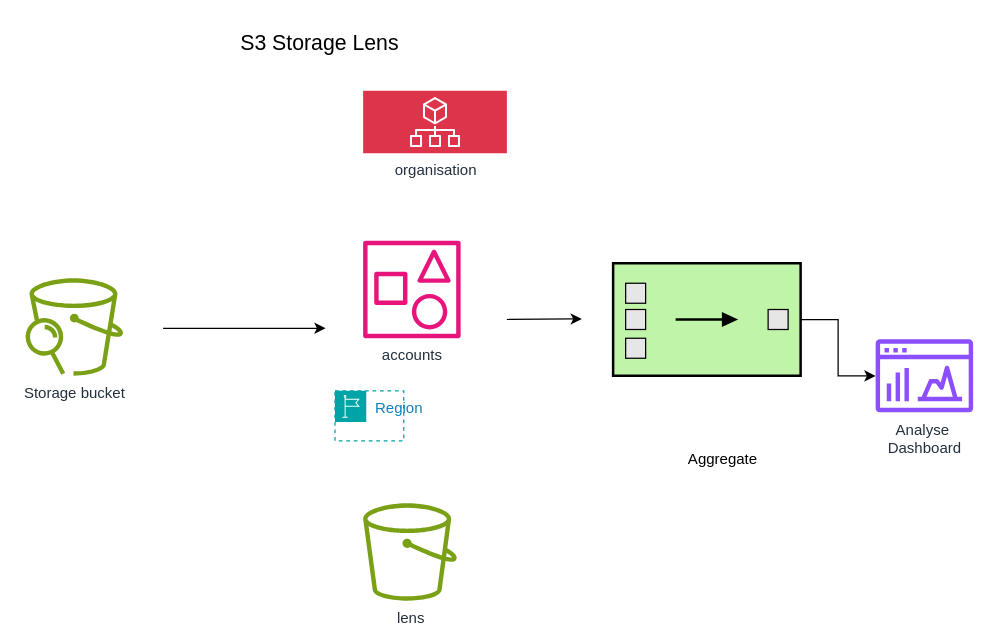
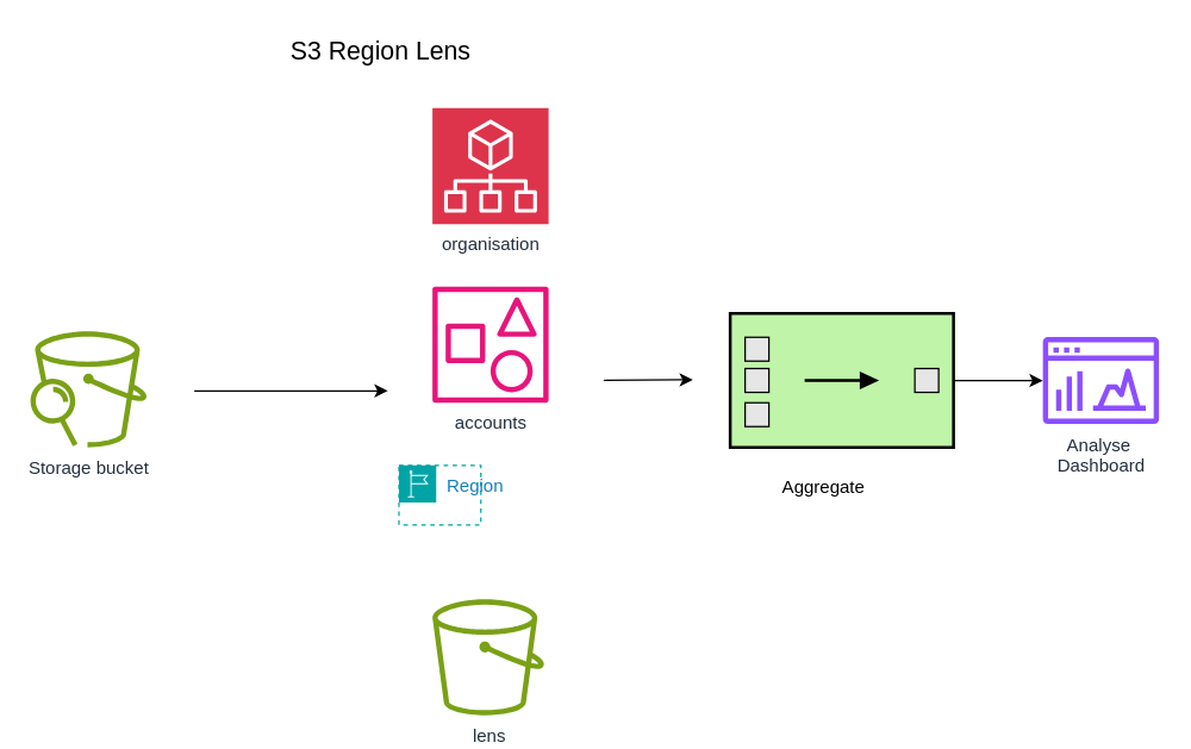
- <mxCell id="13" value="S3 Storage Lens" style="text;html=1;align=center;verticalAlign=middle;resizable=0;points=[];autosize=1;strokeColor=none;fillColor=none;fontSize=17;" vertex="1" parent="1"><mxGeometry x="180" y="20" width="150" height="30" as="geometry" /></mxCell>
+ <mxCell id="13" value="S3 Region Lens" style="text;html=1;align=center;verticalAlign=middle;resizable=0;points=[];autosize=1;strokeColor=none;fillColor=none;fontSize=17;" vertex="1" parent="1"><mxGeometry x="180" y="20" width="150" height="30" as="geometry" /></mxCell>
- <mxCell id="3" value="organisation" style="sketch=0;points=[[0,0,0],[0.25,0,0],[0.5,0,0],[0.75,0,0],[1,0,0],[0,1,0],[0.25,1,0],[0.5,1,0],[0.75,1,0],[1,1,0],[0,0.25,0],[0,0.5,0],[0,0.75,0],[1,0.25,0],[1,0.5,0],[1,0.75,0]];outlineConnect=0;fontColor=#232F3E;fillColor=#DD344C;strokeColor=#ffffff;dashed=0;verticalLabelPosition=bottom;verticalAlign=top;align=center;html=1;fontSize=12;fontStyle=0;aspect=fixed;shape=mxgraph.aws4.resourceIcon;resIcon=mxgraph.aws4.organizations;" vertex="1" parent="1"><mxGeometry x="290" y="72" width="115" height="50" as="geometry" /></mxCell>
+ <mxCell id="3" value="organisation" style="sketch=0;points=[[0,0,0],[0.25,0,0],[0.5,0,0],[0.75,0,0],[1,0,0],[0,1,0],[0.25,1,0],[0.5,1,0],[0.75,1,0],[1,1,0],[0,0.25,0],[0,0.5,0],[0,0.75,0],[1,0.25,0],[1,0.5,0],[1,0.75,0]];outlineConnect=0;fontColor=#232F3E;fillColor=#DD344C;strokeColor=#ffffff;dashed=0;verticalLabelPosition=bottom;verticalAlign=top;align=center;html=1;fontSize=12;fontStyle=0;aspect=fixed;shape=mxgraph.aws4.resourceIcon;resIcon=mxgraph.aws4.organizations;" vertex="1" parent="1"><mxGeometry x="290" y="72" width="78" height="78" as="geometry" /></mxCell>
- <mxCell id="9" value="Analyse&amp;nbsp;&lt;div&gt;Dashboard&lt;/div&gt;" style="sketch=0;outlineConnect=0;fontColor=#232F3E;gradientColor=none;fillColor=#8C4FFF;strokeColor=none;dashed=0;verticalLabelPosition=bottom;verticalAlign=top;align=center;html=1;fontSize=12;fontStyle=0;aspect=fixed;pointerEvents=1;shape=mxgraph.aws4.opensearch_dashboards;" vertex="1" parent="1"><mxGeometry x="700" y="270.5" width="78" height="59" as="geometry" /></mxCell>
+ <mxCell id="9" value="Analyse&amp;nbsp;&lt;div&gt;Dashboard&lt;/div&gt;" style="sketch=0;outlineConnect=0;fontColor=#232F3E;gradientColor=none;fillColor=#8C4FFF;strokeColor=none;dashed=0;verticalLabelPosition=bottom;verticalAlign=top;align=center;html=1;fontSize=12;fontStyle=0;aspect=fixed;pointerEvents=1;shape=mxgraph.aws4.opensearch_dashboards;" vertex="1" parent="1"><mxGeometry x="700" y="225.5" width="78" height="59" as="geometry" /></mxCell>
- <mxCell id="10" value="Aggregate" style="text;html=1;align=center;verticalAlign=middle;whiteSpace=wrap;rounded=0;" vertex="1" parent="1"><mxGeometry x="547.5" y="352" width="60" height="30" as="geometry" /></mxCell>
+ <mxCell id="10" value="Aggregate" style="text;html=1;align=center;verticalAlign=middle;whiteSpace=wrap;rounded=0;" vertex="1" parent="1"><mxGeometry x="522.5" y="312" width="60" height="30" as="geometry" /></mxCell>
